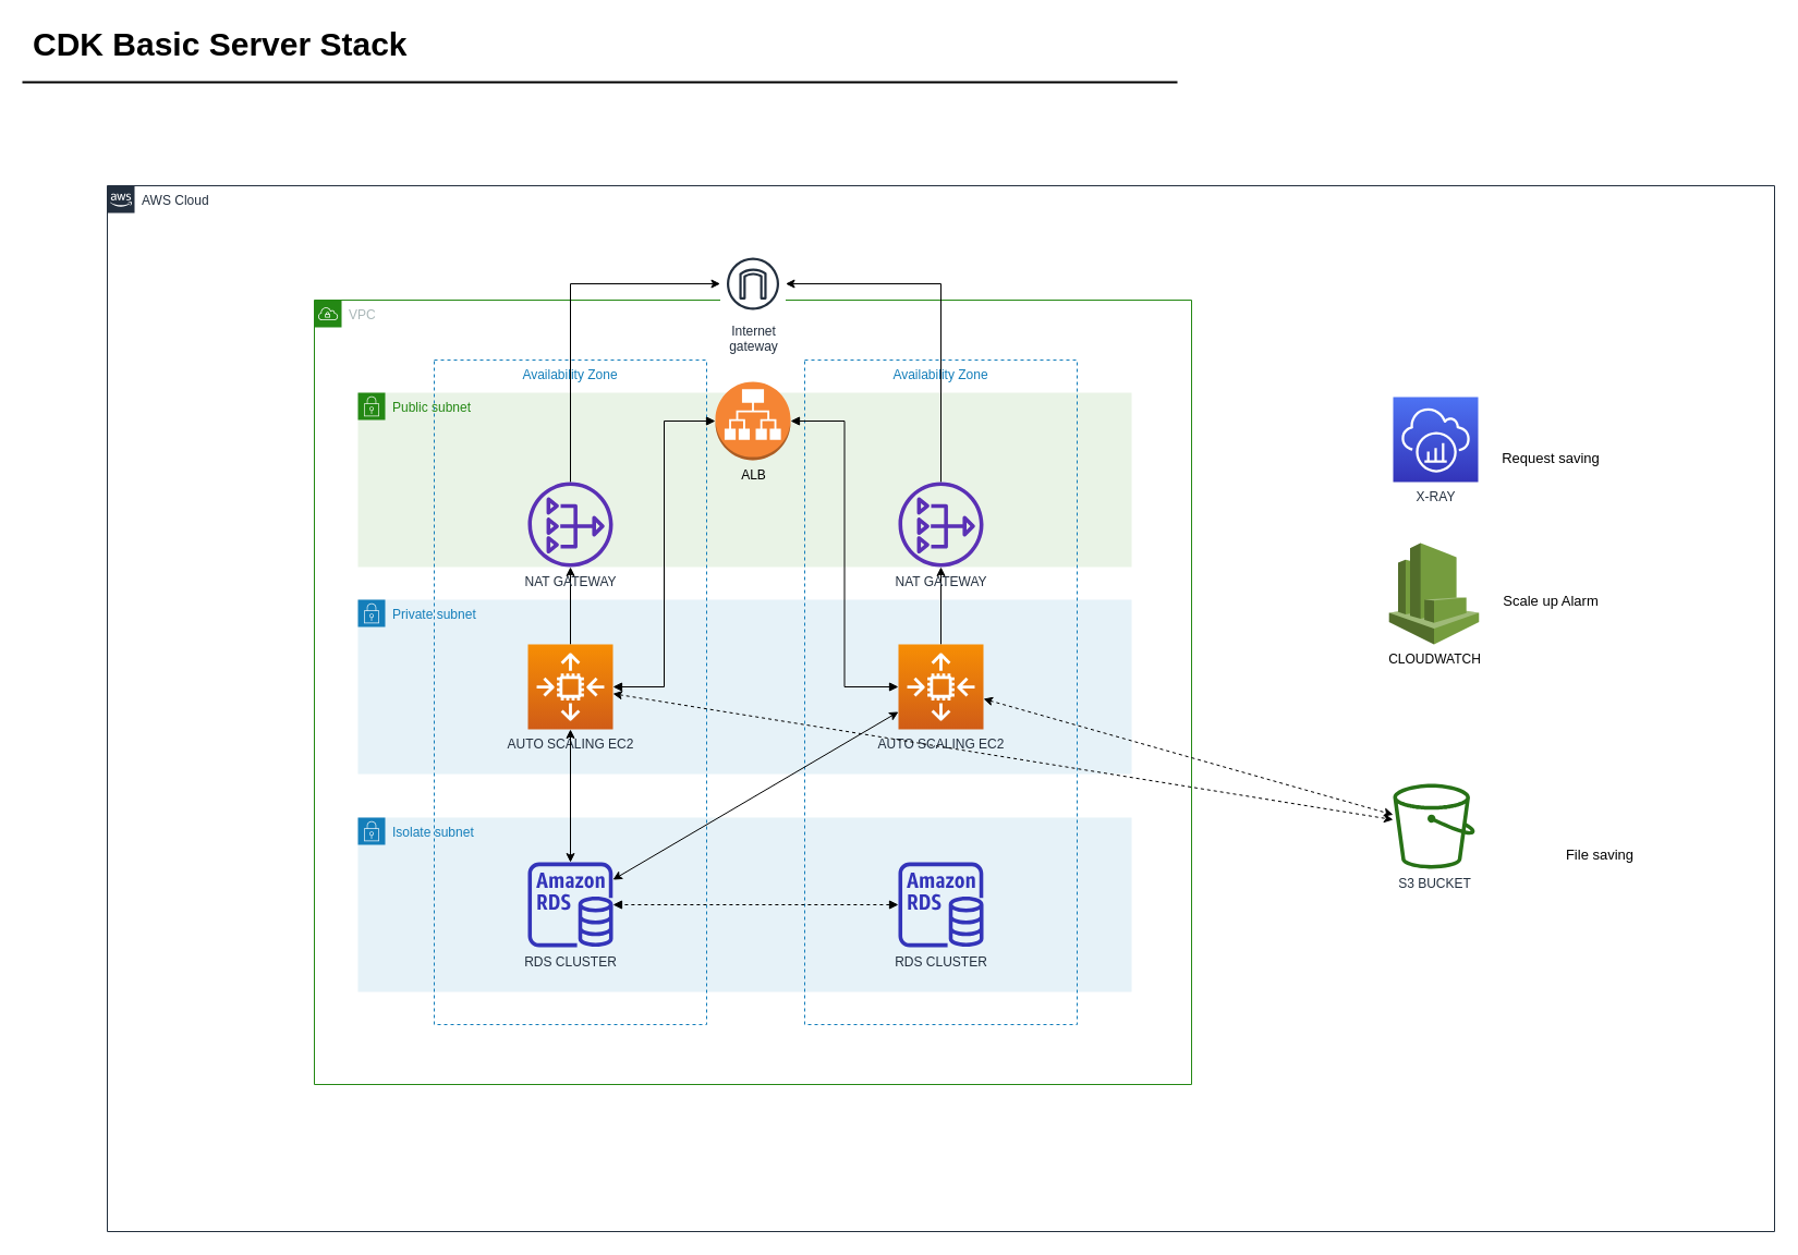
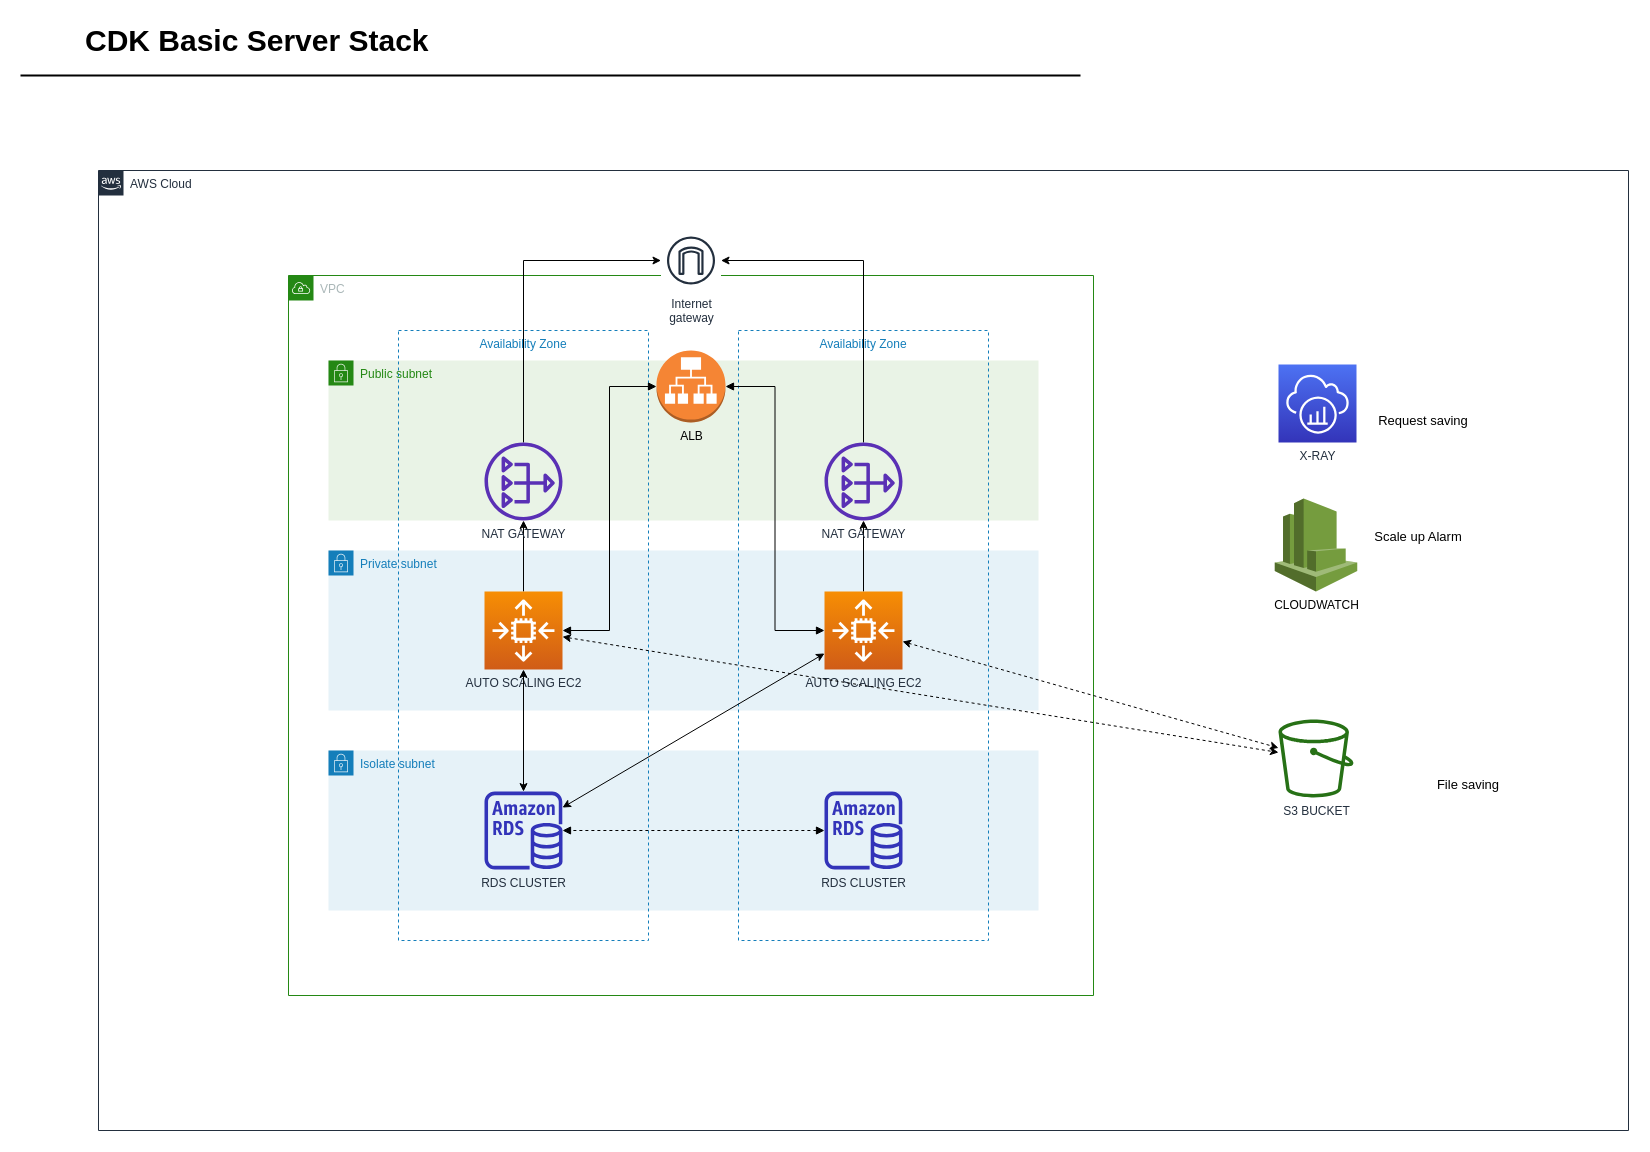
- <mxCell id="3" value="CDK Basic Server Stack" style="text;html=1;resizable=0;points=[];autosize=1;align=left;verticalAlign=top;spacingTop=-4;fontSize=30;fontStyle=1" parent="1" vertex="1"><mxGeometry x="28" y="20" width="360" height="40" as="geometry" /></mxCell>
+ <mxCell id="3" value="CDK Basic Server Stack" style="text;html=1;resizable=0;points=[];autosize=1;align=left;verticalAlign=top;spacingTop=-4;fontSize=30;fontStyle=1" parent="1" vertex="1"><mxGeometry x="83" y="20" width="360" height="40" as="geometry" /></mxCell>
- <mxCell id="27" value="&lt;span style=&quot;font-size: 13px&quot;&gt;Scale up Alarm&lt;/span&gt;" style="text;html=1;strokeColor=none;fillColor=none;align=center;verticalAlign=middle;whiteSpace=wrap;rounded=0;" parent="1" vertex="1"><mxGeometry x="1368" y="511" width="110" height="80" as="geometry" /></mxCell>
+ <mxCell id="27" value="&lt;span style=&quot;font-size: 13px&quot;&gt;Scale up Alarm&lt;/span&gt;" style="text;html=1;strokeColor=none;fillColor=none;align=center;verticalAlign=middle;whiteSpace=wrap;rounded=0;" parent="1" vertex="1"><mxGeometry x="1363" y="496" width="110" height="80" as="geometry" /></mxCell>
